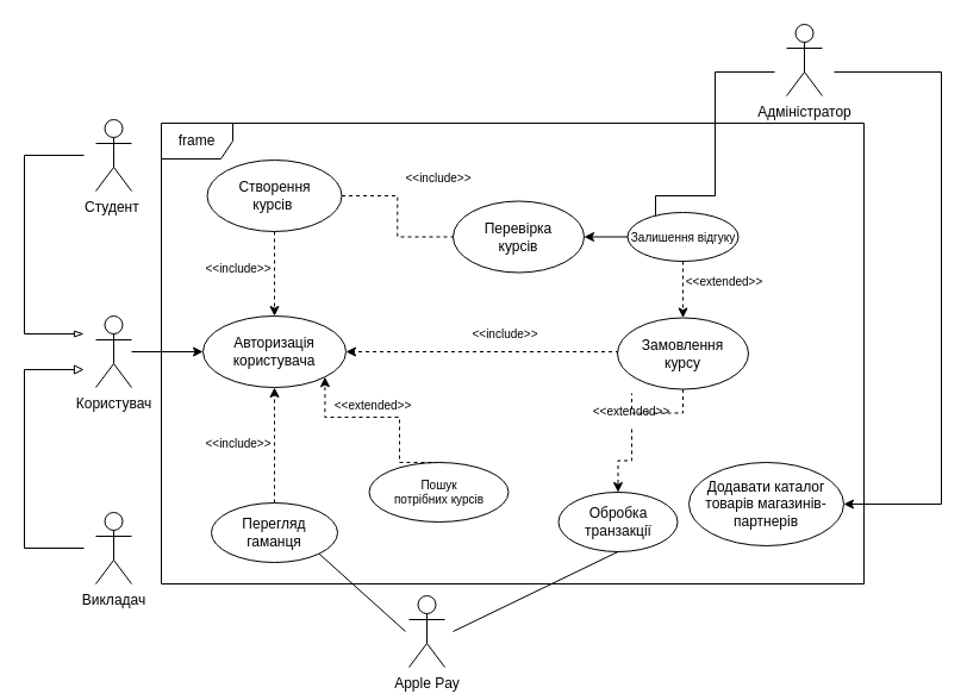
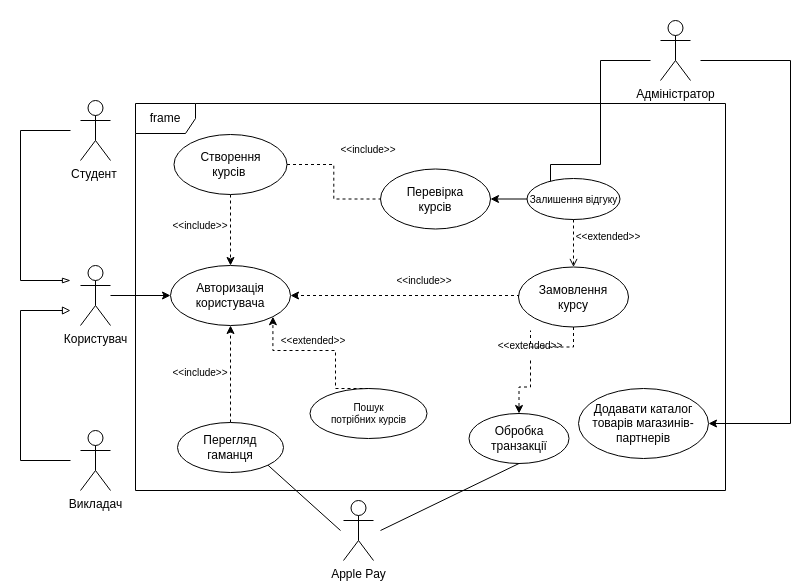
- <mxCell id="27" style="edgeStyle=orthogonalEdgeStyle;rounded=0;orthogonalLoop=1;jettySize=auto;html=1;exitX=0.5;exitY=1;exitDx=0;exitDy=0;dashed=1;entryX=0.5;entryY=0;entryDx=0;entryDy=0;" parent="1" source="25" target="18" edge="1"><mxGeometry relative="1" as="geometry"><mxPoint x="500" y="255.5" as="sourcePoint" /><mxPoint x="500" y="326.5" as="targetPoint" /></mxGeometry></mxCell>
+ <mxCell id="27" style="edgeStyle=orthogonalEdgeStyle;rounded=0;orthogonalLoop=1;jettySize=auto;html=1;exitX=0.5;exitY=1;exitDx=0;exitDy=0;dashed=1;entryX=0.5;entryY=0;entryDx=0;entryDy=0;endArrow=open;" parent="1" source="25" target="18" edge="1"><mxGeometry relative="1" as="geometry"><mxPoint x="500" y="255.5" as="sourcePoint" /><mxPoint x="500" y="326.5" as="targetPoint" /></mxGeometry></mxCell>
